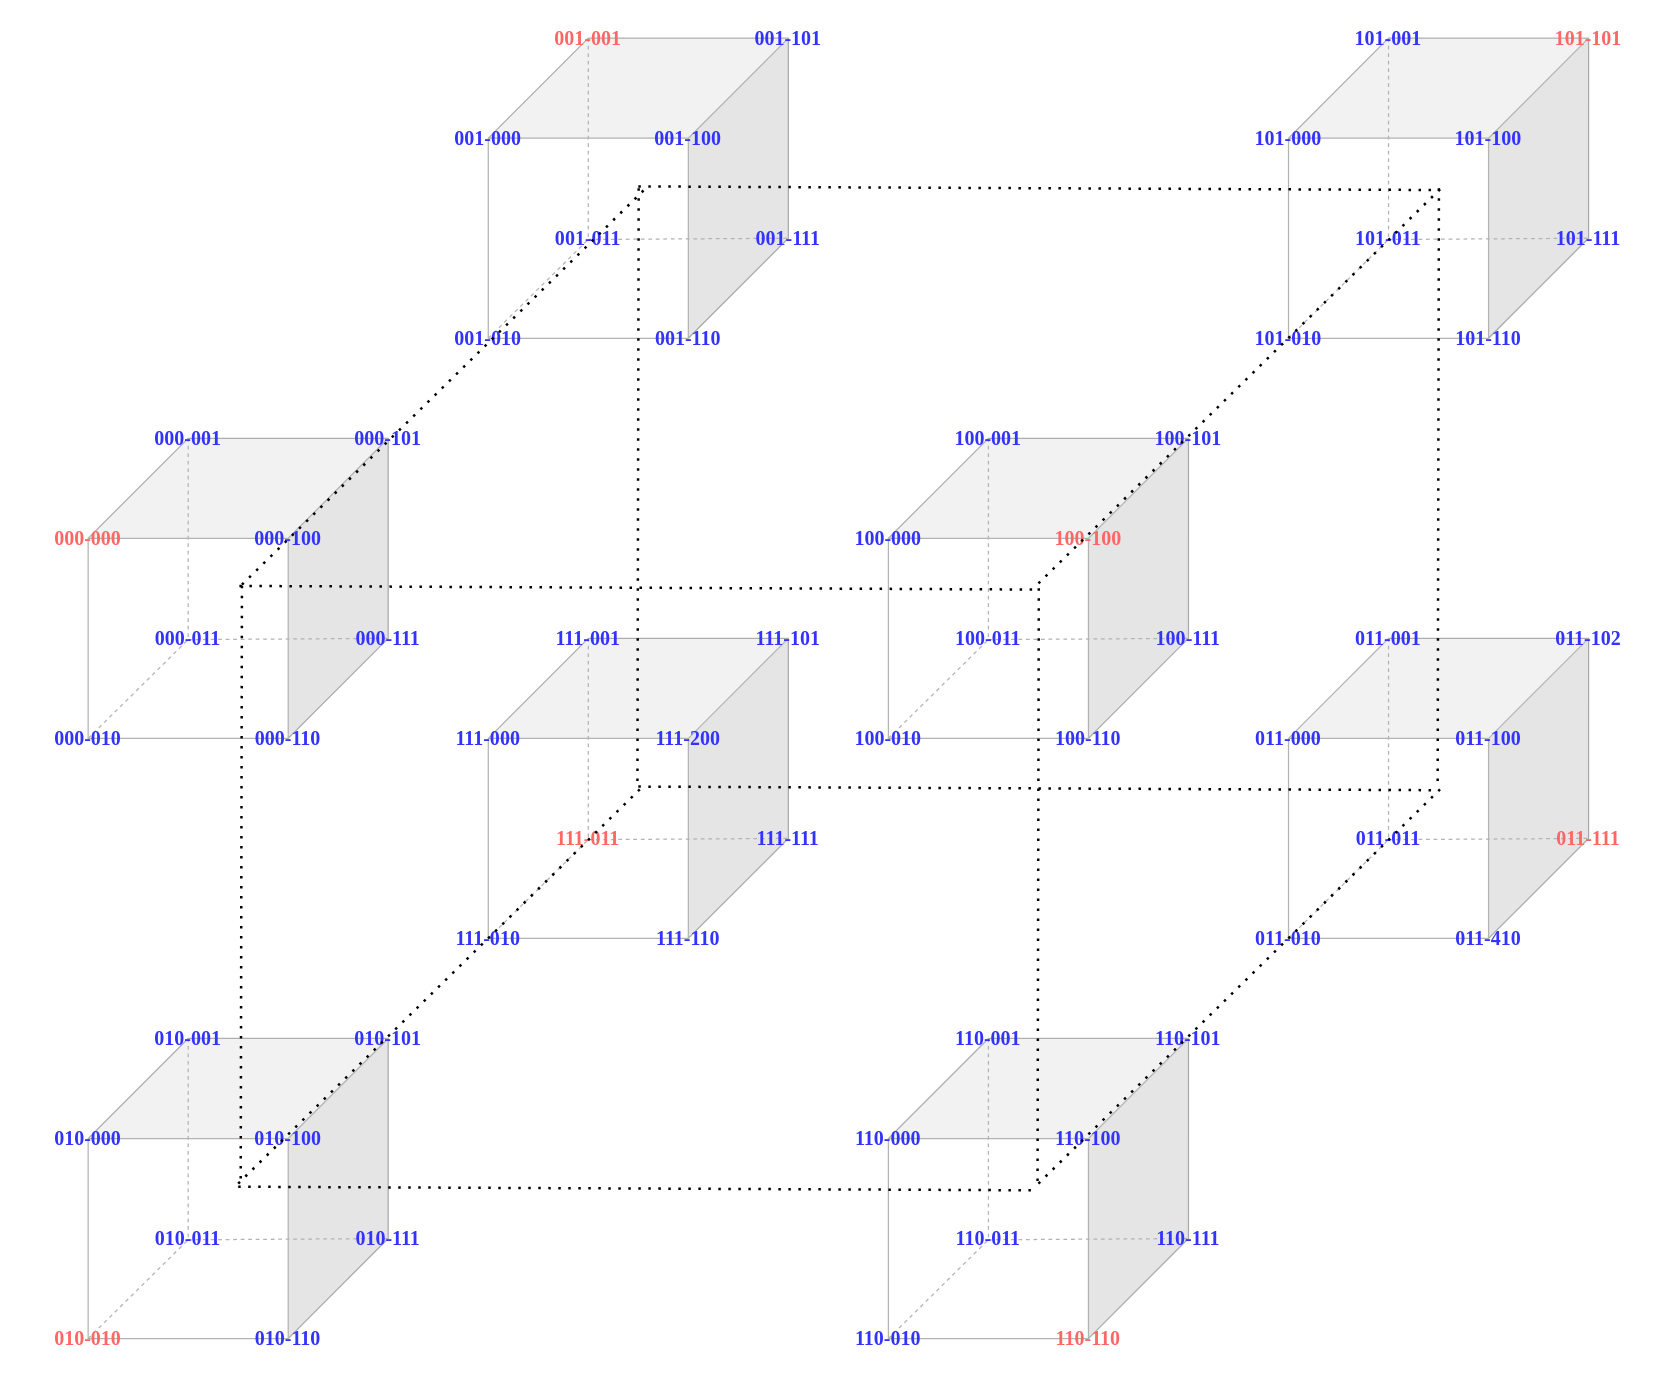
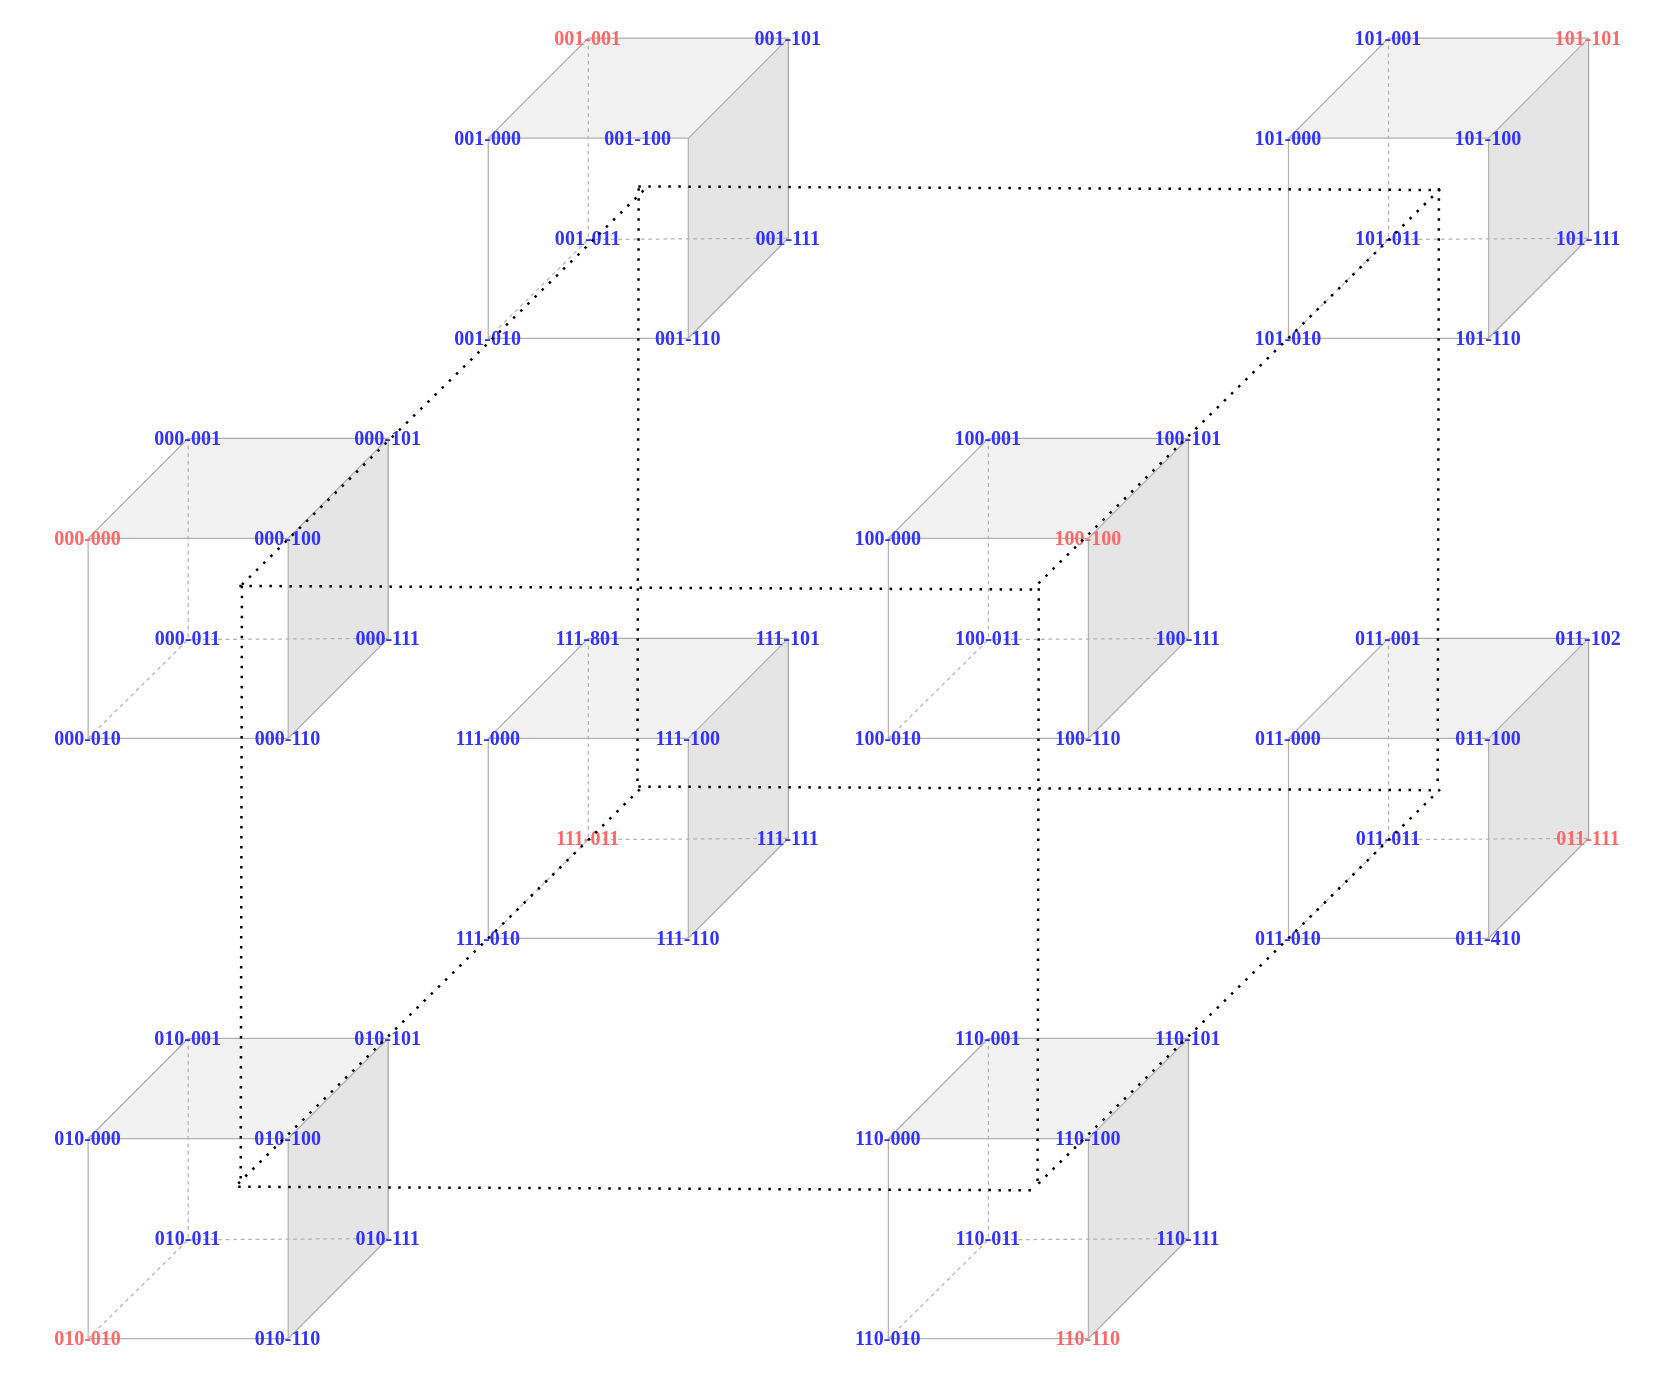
- <mxCell id="34" value="001-100" style="text;html=1;strokeColor=none;fillColor=none;align=center;verticalAlign=middle;whiteSpace=wrap;rounded=0;fontStyle=1;fontFamily=Verdana;fontSize=16;fontColor=#3333FF;" vertex="1" parent="28"><mxGeometry x="160" y="80" width="100" height="20" as="geometry" /></mxCell>
+ <mxCell id="34" value="001-100" style="text;html=1;strokeColor=none;fillColor=none;align=center;verticalAlign=middle;whiteSpace=wrap;rounded=0;fontStyle=1;fontFamily=Verdana;fontSize=16;fontColor=#3333FF;" vertex="1" parent="28"><mxGeometry x="120" y="80" width="100" height="20" as="geometry" /></mxCell>
- <mxCell id="10" value="111-001" style="text;html=1;strokeColor=none;fillColor=none;align=center;verticalAlign=middle;whiteSpace=wrap;rounded=0;fontStyle=1;fontFamily=Verdana;fontSize=16;fontColor=#3333FF;" vertex="1" parent="2"><mxGeometry x="80" width="100" height="20" as="geometry" /></mxCell>
+ <mxCell id="10" value="111-801" style="text;html=1;strokeColor=none;fillColor=none;align=center;verticalAlign=middle;whiteSpace=wrap;rounded=0;fontStyle=1;fontFamily=Verdana;fontSize=16;fontColor=#3333FF;" vertex="1" parent="2"><mxGeometry x="80" width="100" height="20" as="geometry" /></mxCell>
- <mxCell id="8" value="111-200" style="text;html=1;strokeColor=none;fillColor=none;align=center;verticalAlign=middle;whiteSpace=wrap;rounded=0;fontStyle=1;fontFamily=Verdana;fontSize=16;fontColor=#3333FF;" vertex="1" parent="2"><mxGeometry x="160" y="80" width="100" height="20" as="geometry" /></mxCell>
+ <mxCell id="8" value="111-100" style="text;html=1;strokeColor=none;fillColor=none;align=center;verticalAlign=middle;whiteSpace=wrap;rounded=0;fontStyle=1;fontFamily=Verdana;fontSize=16;fontColor=#3333FF;" vertex="1" parent="2"><mxGeometry x="160" y="80" width="100" height="20" as="geometry" /></mxCell>
